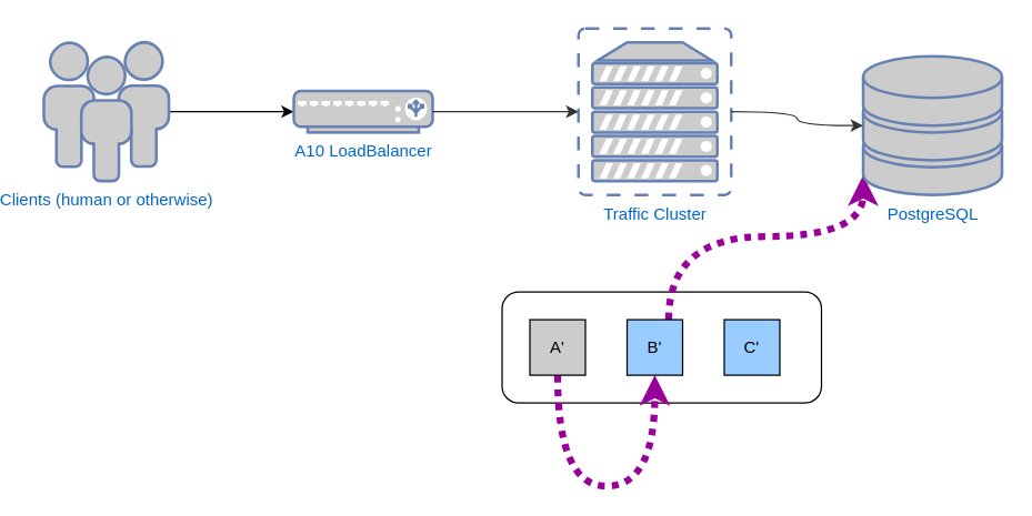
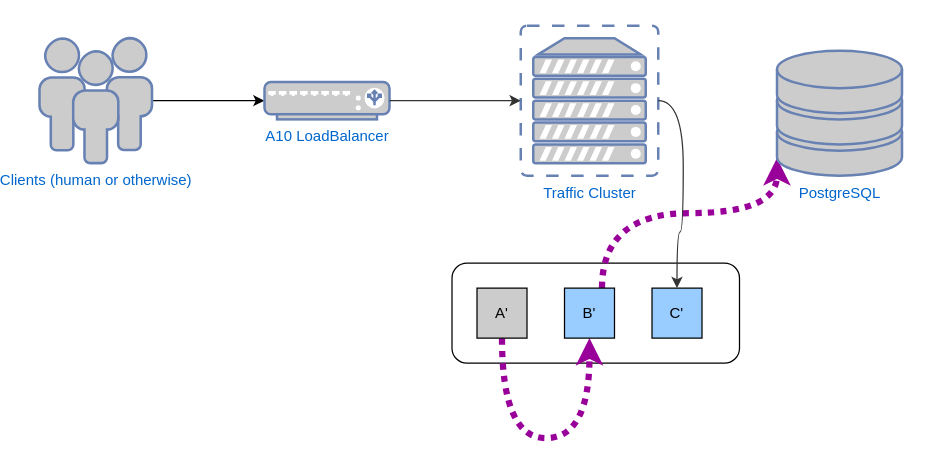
- <mxCell id="15" style="edgeStyle=orthogonalEdgeStyle;curved=1;rounded=0;orthogonalLoop=1;jettySize=auto;html=1;exitX=1;exitY=0.5;exitDx=0;exitDy=0;exitPerimeter=0;strokeColor=#333333;strokeWidth=1;fillColor=#e1d5e7;" edge="1" parent="6" source="5" target="13"><mxGeometry relative="1" as="geometry" /></mxCell>
+ <mxCell id="15" style="edgeStyle=orthogonalEdgeStyle;curved=1;rounded=0;orthogonalLoop=1;jettySize=auto;html=1;exitX=1;exitY=0.5;exitDx=0;exitDy=0;exitPerimeter=0;strokeColor=#333333;strokeWidth=1;fillColor=#e1d5e7;" edge="1" parent="6" source="5" target="10"><mxGeometry relative="1" as="geometry" /></mxCell>
